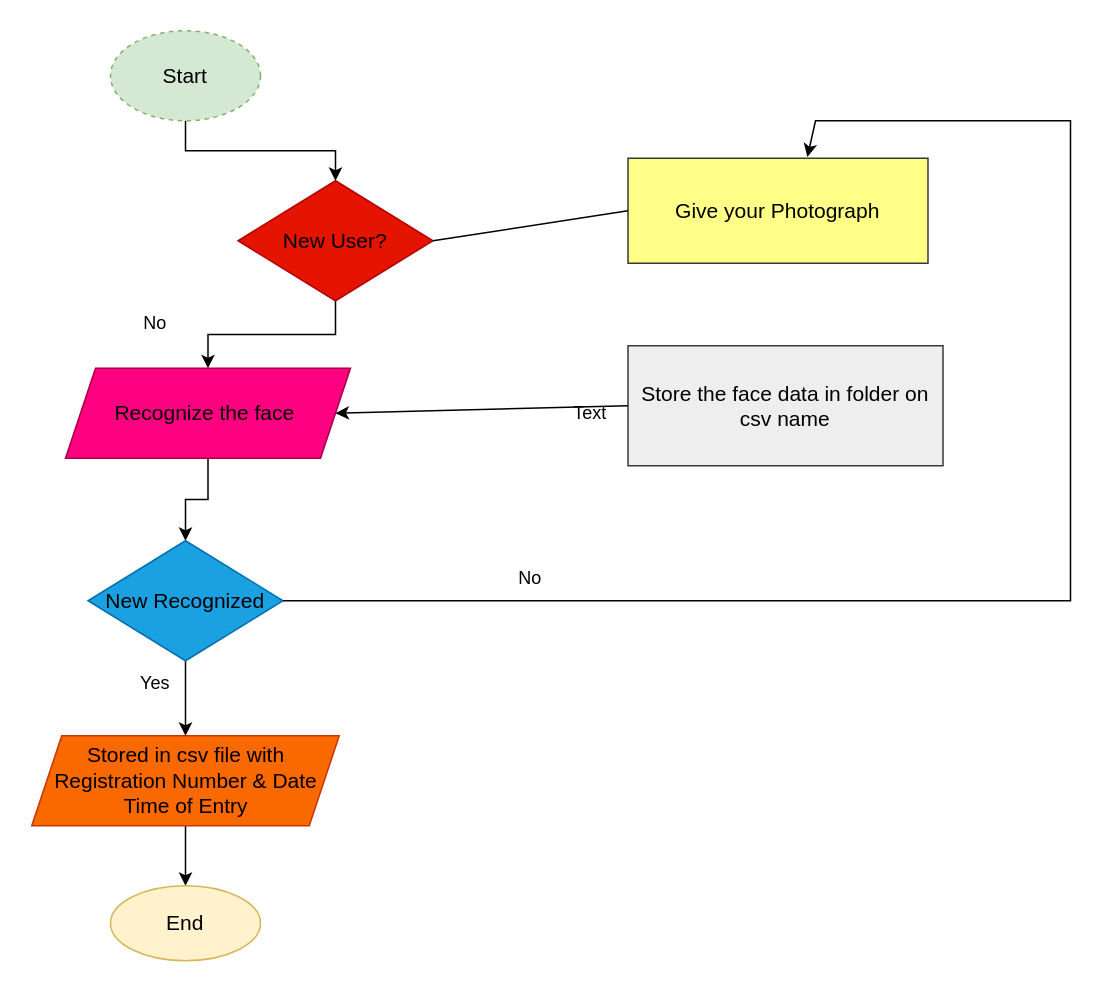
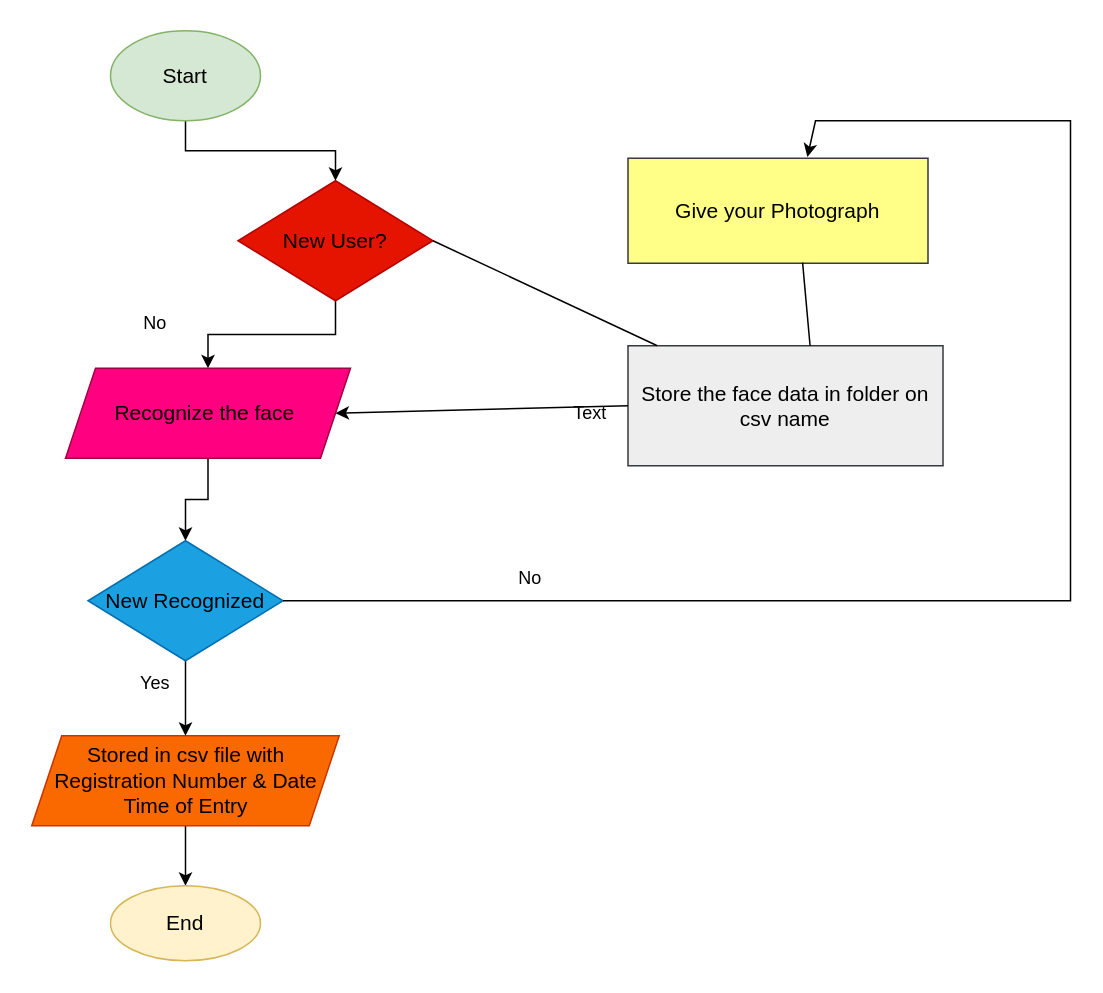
- <mxCell id="3" value="Start" style="ellipse;whiteSpace=wrap;html=1;fillColor=#d5e8d4;strokeColor=#82b366;fontSize=14;dashed=1;" parent="1" vertex="1"><mxGeometry x="73" y="20" width="100" height="60" as="geometry" /></mxCell>
+ <mxCell id="3" value="Start" style="ellipse;whiteSpace=wrap;html=1;fillColor=#d5e8d4;strokeColor=#82b366;fontSize=14;" parent="1" vertex="1"><mxGeometry x="73" y="20" width="100" height="60" as="geometry" /></mxCell>
- <mxCell id="15" value="" style="endArrow=none;html=1;rounded=0;exitX=1;exitY=0.5;exitDx=0;exitDy=0;entryX=0;entryY=0.5;entryDx=0;entryDy=0;" parent="1" source="5" target="13" edge="1"><mxGeometry width="50" height="50" relative="1" as="geometry"><mxPoint x="363" y="210" as="sourcePoint" /><mxPoint x="413" y="160" as="targetPoint" /></mxGeometry></mxCell>
+ <mxCell id="15" value="" style="endArrow=none;html=1;rounded=0;exitX=1;exitY=0.5;exitDx=0;exitDy=0;" parent="1" source="5" target="14" edge="1"><mxGeometry width="50" height="50" relative="1" as="geometry"><mxPoint x="363" y="210" as="sourcePoint" /><mxPoint x="413" y="160" as="targetPoint" /></mxGeometry></mxCell>
+ <mxCell id="18" value="" style="endArrow=none;html=1;rounded=0;entryX=0.582;entryY=0.994;entryDx=0;entryDy=0;entryPerimeter=0;exitX=0.578;exitY=0;exitDx=0;exitDy=0;exitPerimeter=0;" parent="1" source="14" target="13" edge="1"><mxGeometry width="50" height="50" relative="1" as="geometry"><mxPoint x="363" y="220" as="sourcePoint" /><mxPoint x="413" y="170" as="targetPoint" /></mxGeometry></mxCell>
